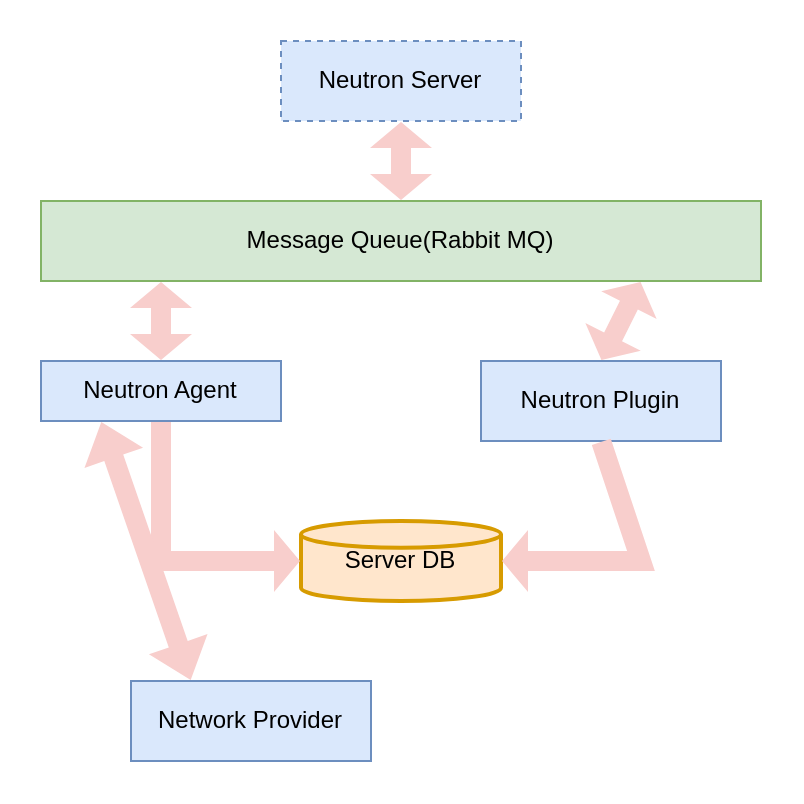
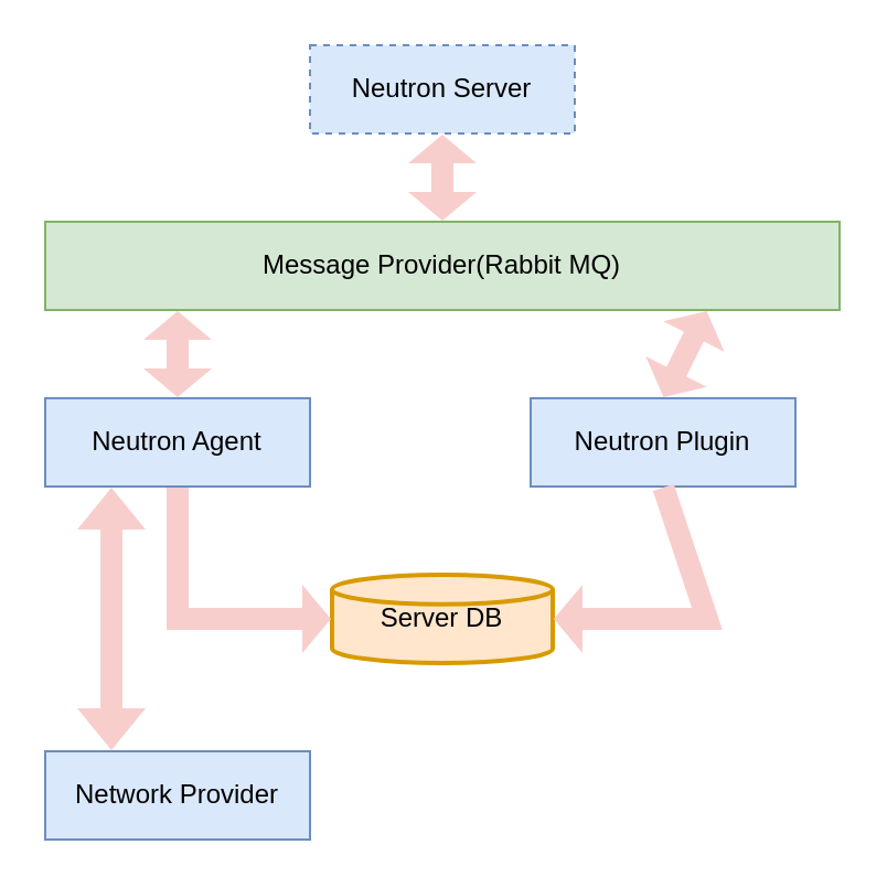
- <mxCell id="3" value="Message Queue(Rabbit MQ)" style="rounded=0;whiteSpace=wrap;html=1;fillColor=#d5e8d4;strokeColor=#82b366;" vertex="1" parent="1"><mxGeometry x="20" y="100" width="360" height="40" as="geometry" /></mxCell>
+ <mxCell id="3" value="Message Provider(Rabbit MQ)" style="rounded=0;whiteSpace=wrap;html=1;fillColor=#d5e8d4;strokeColor=#82b366;" vertex="1" parent="1"><mxGeometry x="20" y="100" width="360" height="40" as="geometry" /></mxCell>
- <mxCell id="4" value="Neutron Agent" style="rounded=0;whiteSpace=wrap;html=1;fillColor=#dae8fc;strokeColor=#6c8ebf;" vertex="1" parent="1"><mxGeometry x="20" y="180" width="120" height="30" as="geometry" /></mxCell>
+ <mxCell id="4" value="Neutron Agent" style="rounded=0;whiteSpace=wrap;html=1;fillColor=#dae8fc;strokeColor=#6c8ebf;" vertex="1" parent="1"><mxGeometry x="20" y="180" width="120" height="40" as="geometry" /></mxCell>
- <mxCell id="7" value="Network Provider" style="rounded=0;whiteSpace=wrap;html=1;fillColor=#dae8fc;strokeColor=#6c8ebf;" vertex="1" parent="1"><mxGeometry x="65" y="340" width="120" height="40" as="geometry" /></mxCell>
+ <mxCell id="7" value="Network Provider" style="rounded=0;whiteSpace=wrap;html=1;fillColor=#dae8fc;strokeColor=#6c8ebf;" vertex="1" parent="1"><mxGeometry x="20" y="340" width="120" height="40" as="geometry" /></mxCell>
